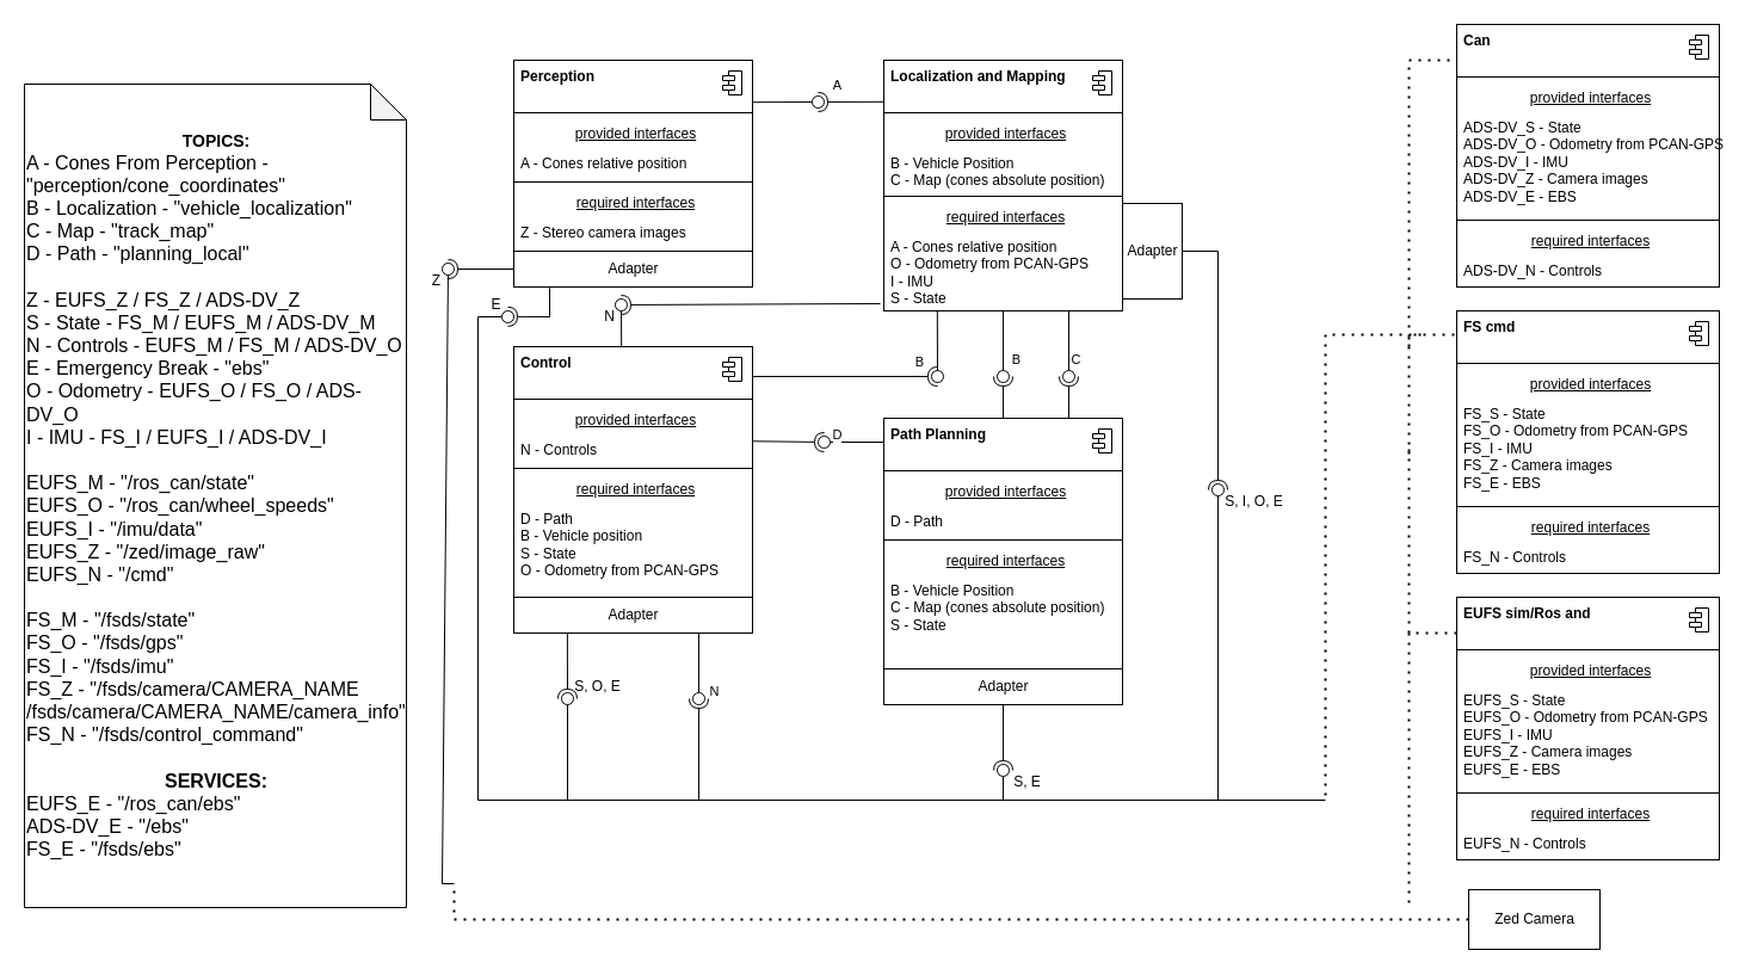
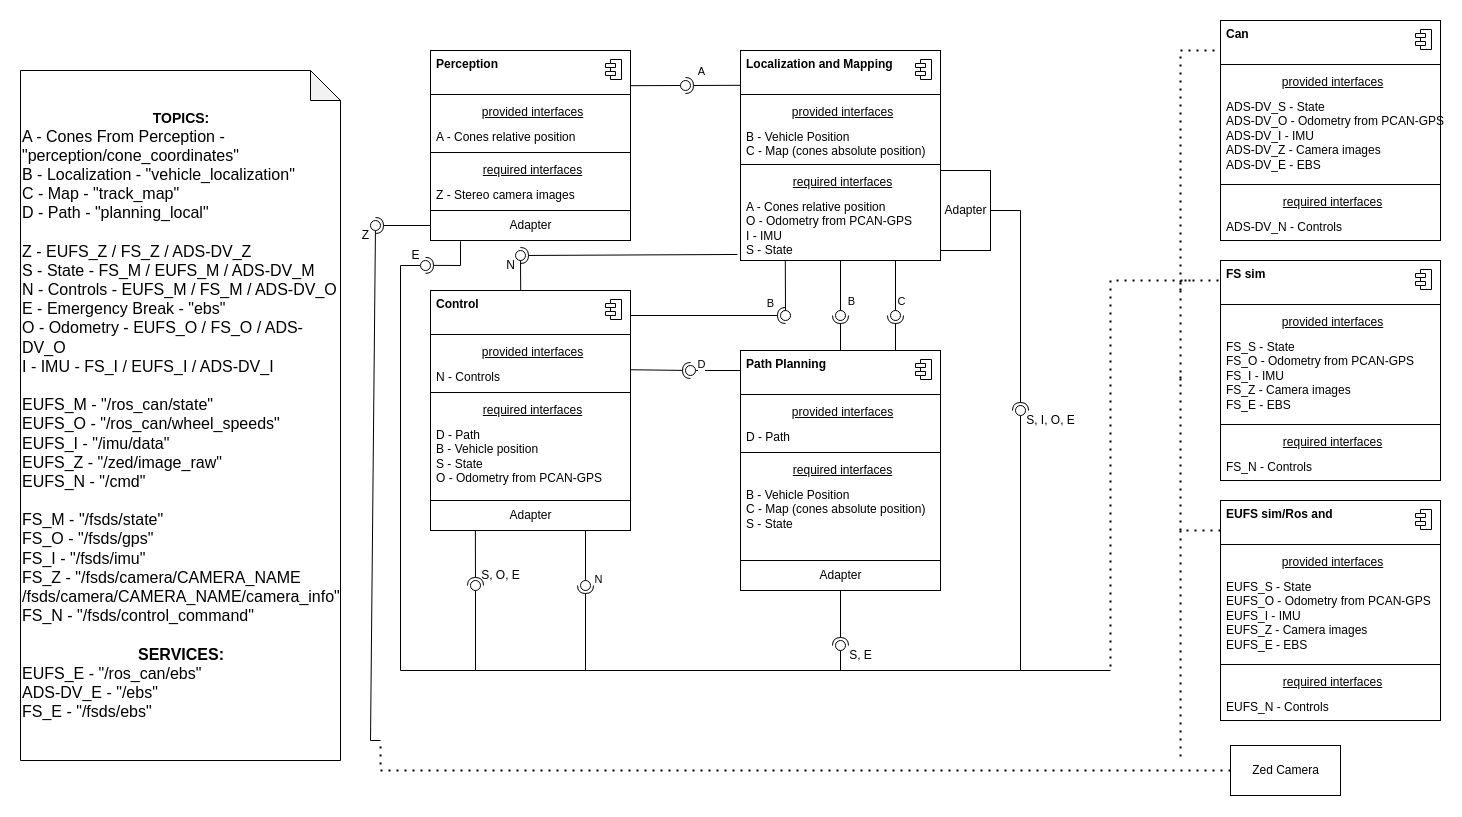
- <mxCell id="73" value="&lt;b&gt;FS cmd&lt;br&gt;&lt;/b&gt;" style="html=1;align=left;spacingLeft=4;verticalAlign=top;strokeColor=none;fillColor=none;" vertex="1" parent="72"><mxGeometry width="220" height="40" as="geometry" /></mxCell>
+ <mxCell id="73" value="&lt;b&gt;FS sim&lt;br&gt;&lt;/b&gt;" style="html=1;align=left;spacingLeft=4;verticalAlign=top;strokeColor=none;fillColor=none;" vertex="1" parent="72"><mxGeometry width="220" height="40" as="geometry" /></mxCell>
